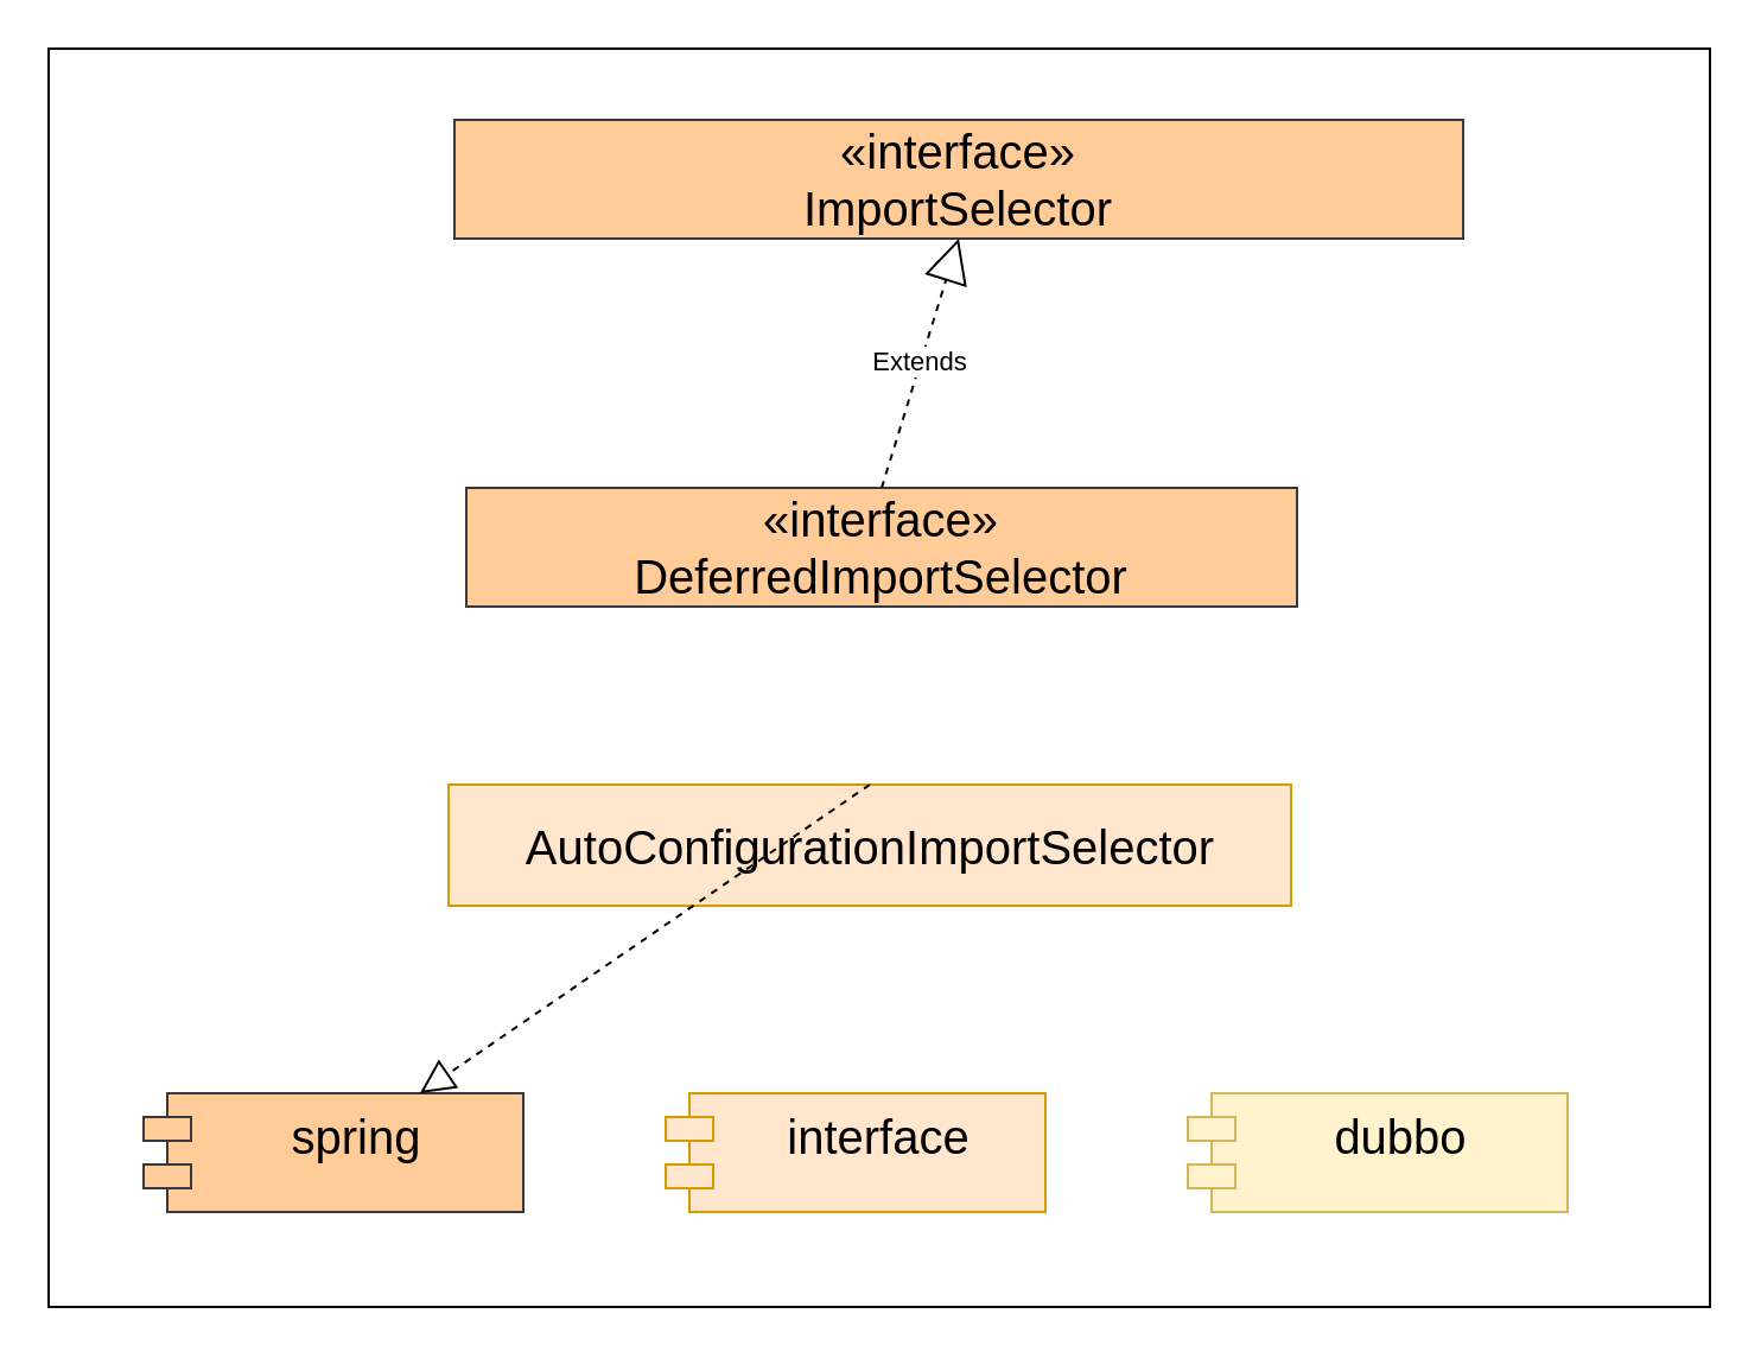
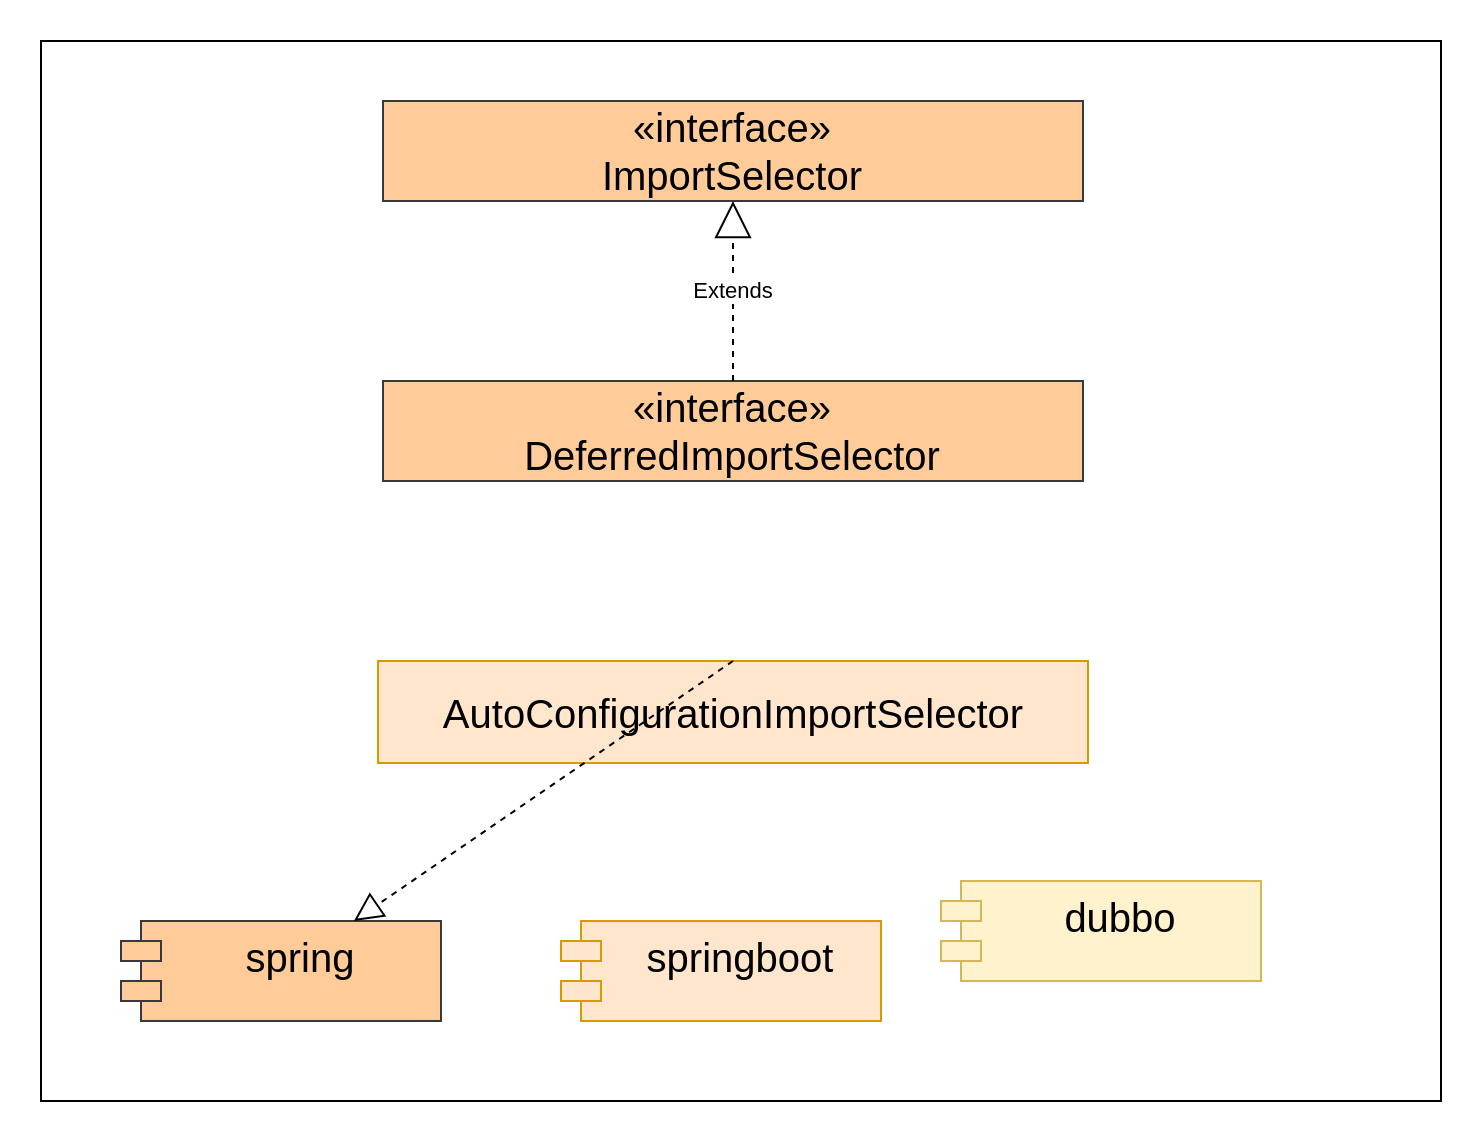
- <mxCell id="6" value="«interface»&lt;br&gt;&lt;span&gt;ImportSelector&lt;/span&gt;" style="html=1;whiteSpace=wrap;fontSize=20;fillColor=#ffcc99;strokeColor=#36393d;fontStyle=0" parent="1" vertex="1"><mxGeometry x="191" y="50" width="425" height="50" as="geometry" /></mxCell>
+ <mxCell id="6" value="«interface»&lt;br&gt;&lt;span&gt;ImportSelector&lt;/span&gt;" style="html=1;whiteSpace=wrap;fontSize=20;fillColor=#ffcc99;strokeColor=#36393d;fontStyle=0" parent="1" vertex="1"><mxGeometry x="191" y="50" width="350" height="50" as="geometry" /></mxCell>
- <mxCell id="8" value="«interface»&lt;br&gt;&lt;span&gt;DeferredImportSelector&lt;/span&gt;" style="html=1;whiteSpace=wrap;fontSize=20;fillColor=#ffcc99;strokeColor=#36393d;fontStyle=0" vertex="1" parent="1"><mxGeometry x="196" y="205" width="350" height="50" as="geometry" /></mxCell>
+ <mxCell id="8" value="«interface»&lt;br&gt;&lt;span&gt;DeferredImportSelector&lt;/span&gt;" style="html=1;whiteSpace=wrap;fontSize=20;fillColor=#ffcc99;strokeColor=#36393d;fontStyle=0" vertex="1" parent="1"><mxGeometry x="191" y="190" width="350" height="50" as="geometry" /></mxCell>
- <mxCell id="5" value="interface&lt;div&gt;&lt;br&gt;&lt;/div&gt;" style="shape=module;align=left;spacingLeft=20;align=center;verticalAlign=top;whiteSpace=wrap;html=1;fontSize=20;fillColor=#ffe6cc;strokeColor=#d79b00;" parent="1" vertex="1"><mxGeometry x="280" y="460" width="160" height="50" as="geometry" /></mxCell>
+ <mxCell id="5" value="springboot&lt;div&gt;&lt;br&gt;&lt;/div&gt;" style="shape=module;align=left;spacingLeft=20;align=center;verticalAlign=top;whiteSpace=wrap;html=1;fontSize=20;fillColor=#ffe6cc;strokeColor=#d79b00;" parent="1" vertex="1"><mxGeometry x="280" y="460" width="160" height="50" as="geometry" /></mxCell>
- <mxCell id="3" value="dubbo&lt;div&gt;&lt;br&gt;&lt;/div&gt;" style="shape=module;align=left;spacingLeft=20;align=center;verticalAlign=top;whiteSpace=wrap;html=1;fontSize=20;fillColor=#fff2cc;strokeColor=#d6b656;" parent="1" vertex="1"><mxGeometry x="500" y="460" width="160" height="50" as="geometry" /></mxCell>
+ <mxCell id="3" value="dubbo&lt;div&gt;&lt;br&gt;&lt;/div&gt;" style="shape=module;align=left;spacingLeft=20;align=center;verticalAlign=top;whiteSpace=wrap;html=1;fontSize=20;fillColor=#fff2cc;strokeColor=#d6b656;" parent="1" vertex="1"><mxGeometry x="470" y="440" width="160" height="50" as="geometry" /></mxCell>
